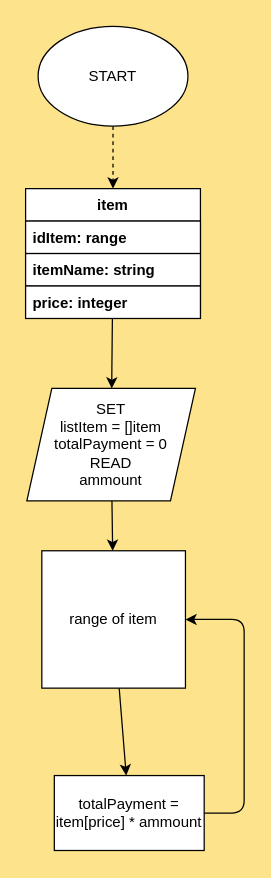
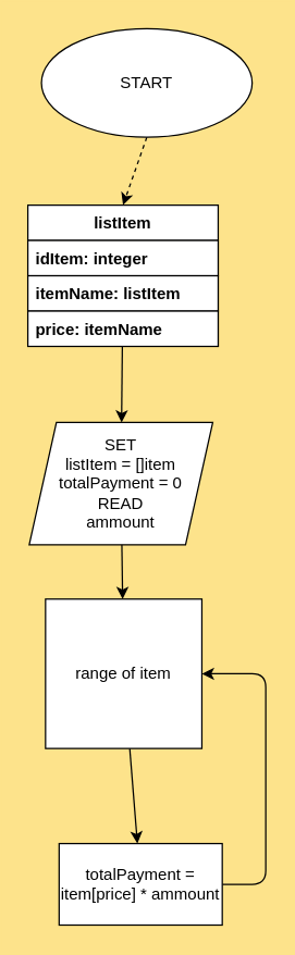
- <mxCell id="3" value="START" style="ellipse;whiteSpace=wrap;html=1;" vertex="1" parent="1"><mxGeometry x="30" y="20" width="120" height="80" as="geometry" /></mxCell>
+ <mxCell id="3" value="START" style="ellipse;whiteSpace=wrap;html=1;" vertex="1" parent="1"><mxGeometry x="30" y="20" width="155" height="80" as="geometry" /></mxCell>
- <mxCell id="5" value="item" style="swimlane;fontStyle=1;childLayout=stackLayout;horizontal=1;startSize=26;fillColor=default;horizontalStack=0;resizeParent=1;resizeParentMax=0;resizeLast=0;collapsible=1;marginBottom=0;strokeColor=#000000;fontColor=#000000;" vertex="1" parent="1"><mxGeometry x="20" y="150" width="140" height="104" as="geometry" /></mxCell>
+ <mxCell id="5" value="listItem" style="swimlane;fontStyle=1;childLayout=stackLayout;horizontal=1;startSize=26;fillColor=default;horizontalStack=0;resizeParent=1;resizeParentMax=0;resizeLast=0;collapsible=1;marginBottom=0;strokeColor=#000000;fontColor=#000000;" vertex="1" parent="1"><mxGeometry x="20" y="150" width="140" height="104" as="geometry" /></mxCell>
- <mxCell id="6" value="idItem: range" style="text;strokeColor=#000000;fillColor=default;align=left;verticalAlign=top;spacingLeft=4;spacingRight=4;overflow=hidden;rotatable=0;points=[[0,0.5],[1,0.5]];portConstraint=eastwest;fontColor=#000000;fontStyle=1" vertex="1" parent="5"><mxGeometry y="26" width="140" height="26" as="geometry" /></mxCell>
+ <mxCell id="6" value="idItem: integer" style="text;strokeColor=#000000;fillColor=default;align=left;verticalAlign=top;spacingLeft=4;spacingRight=4;overflow=hidden;rotatable=0;points=[[0,0.5],[1,0.5]];portConstraint=eastwest;fontColor=#000000;fontStyle=1" vertex="1" parent="5"><mxGeometry y="26" width="140" height="26" as="geometry" /></mxCell>
- <mxCell id="7" value="itemName: string" style="text;strokeColor=#000000;fillColor=default;align=left;verticalAlign=top;spacingLeft=4;spacingRight=4;overflow=hidden;rotatable=0;points=[[0,0.5],[1,0.5]];portConstraint=eastwest;fontColor=#000000;fontStyle=1" vertex="1" parent="5"><mxGeometry y="52" width="140" height="26" as="geometry" /></mxCell>
+ <mxCell id="7" value="itemName: listItem" style="text;strokeColor=#000000;fillColor=default;align=left;verticalAlign=top;spacingLeft=4;spacingRight=4;overflow=hidden;rotatable=0;points=[[0,0.5],[1,0.5]];portConstraint=eastwest;fontColor=#000000;fontStyle=1" vertex="1" parent="5"><mxGeometry y="52" width="140" height="26" as="geometry" /></mxCell>
- <mxCell id="8" value="price: integer" style="text;strokeColor=#000000;fillColor=default;align=left;verticalAlign=top;spacingLeft=4;spacingRight=4;overflow=hidden;rotatable=0;points=[[0,0.5],[1,0.5]];portConstraint=eastwest;fontColor=#000000;fontStyle=1" vertex="1" parent="5"><mxGeometry y="78" width="140" height="26" as="geometry" /></mxCell>
+ <mxCell id="8" value="price: itemName" style="text;strokeColor=#000000;fillColor=default;align=left;verticalAlign=top;spacingLeft=4;spacingRight=4;overflow=hidden;rotatable=0;points=[[0,0.5],[1,0.5]];portConstraint=eastwest;fontColor=#000000;fontStyle=1" vertex="1" parent="5"><mxGeometry y="78" width="140" height="26" as="geometry" /></mxCell>
